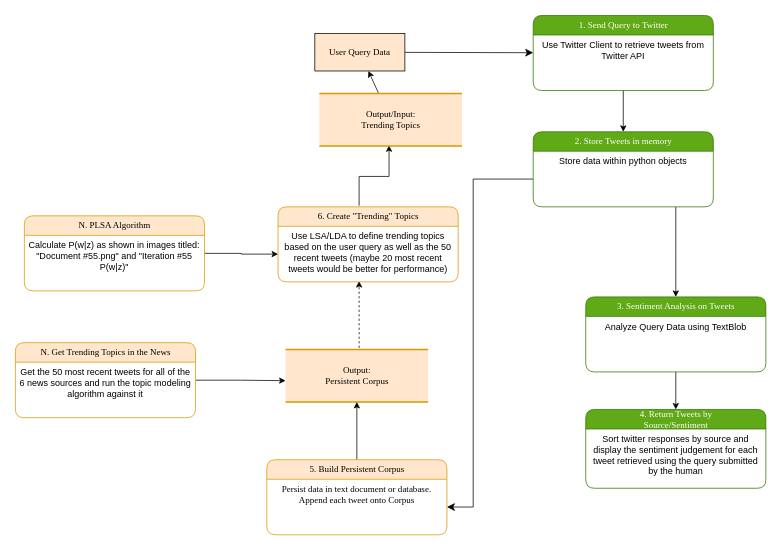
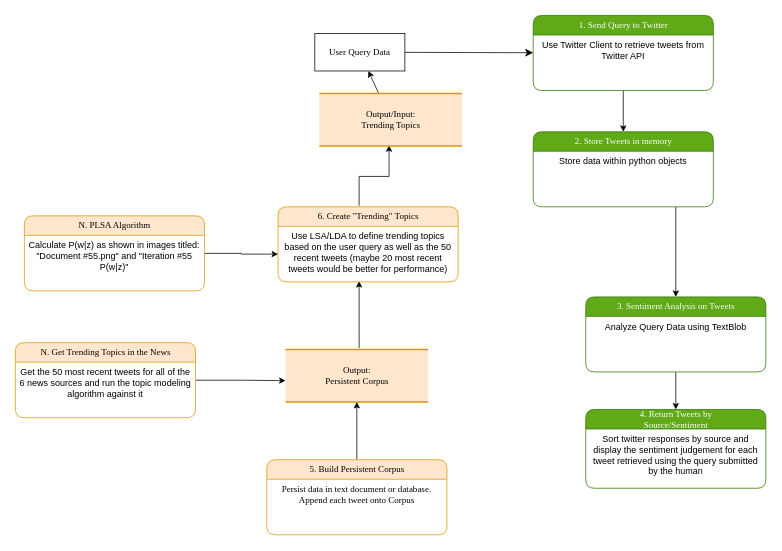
- <mxCell id="6" value="User Query Data" style="whiteSpace=wrap;html=1;rounded=0;shadow=0;comic=0;labelBackgroundColor=none;strokeWidth=1;fontFamily=Verdana;fontSize=12;align=center;fillColor=#ffe6cc;" parent="1" vertex="1"><mxGeometry x="419" y="44" width="120" height="50" as="geometry" /></mxCell>
+ <mxCell id="6" value="User Query Data" style="whiteSpace=wrap;html=1;rounded=0;shadow=0;comic=0;labelBackgroundColor=none;strokeWidth=1;fontFamily=Verdana;fontSize=12;align=center;" parent="1" vertex="1"><mxGeometry x="419" y="44" width="120" height="50" as="geometry" /></mxCell>
- <mxCell id="2" value="" style="edgeStyle=orthogonalEdgeStyle;rounded=0;orthogonalLoop=1;jettySize=auto;html=1;exitX=0.516;exitY=-0.029;exitDx=0;exitDy=0;exitPerimeter=0;entryX=0.45;entryY=0.986;entryDx=0;entryDy=0;entryPerimeter=0;dashed=1;" parent="1" source="3" target="21" edge="1"><mxGeometry relative="1" as="geometry"><mxPoint x="476" y="435" as="sourcePoint" /><mxPoint x="479" y="385" as="targetPoint" /></mxGeometry></mxCell>
+ <mxCell id="2" value="" style="edgeStyle=orthogonalEdgeStyle;rounded=0;orthogonalLoop=1;jettySize=auto;html=1;exitX=0.516;exitY=-0.029;exitDx=0;exitDy=0;exitPerimeter=0;entryX=0.45;entryY=0.986;entryDx=0;entryDy=0;entryPerimeter=0;" parent="1" source="3" target="21" edge="1"><mxGeometry relative="1" as="geometry"><mxPoint x="476" y="435" as="sourcePoint" /><mxPoint x="479" y="385" as="targetPoint" /></mxGeometry></mxCell>
- <mxCell id="7" style="edgeStyle=elbowEdgeStyle;html=1;labelBackgroundColor=none;startFill=0;startSize=8;endFill=1;endSize=8;fontFamily=Verdana;fontSize=12;rounded=0;exitX=0;exitY=0.5;exitDx=0;exitDy=0;" parent="1" source="18" target="25" edge="1"><mxGeometry relative="1" as="geometry"><Array as="points"><mxPoint x="630" y="265" /><mxPoint x="510" y="285" /><mxPoint x="490" y="335" /></Array><mxPoint x="510" y="315" as="targetPoint" /></mxGeometry></mxCell>
